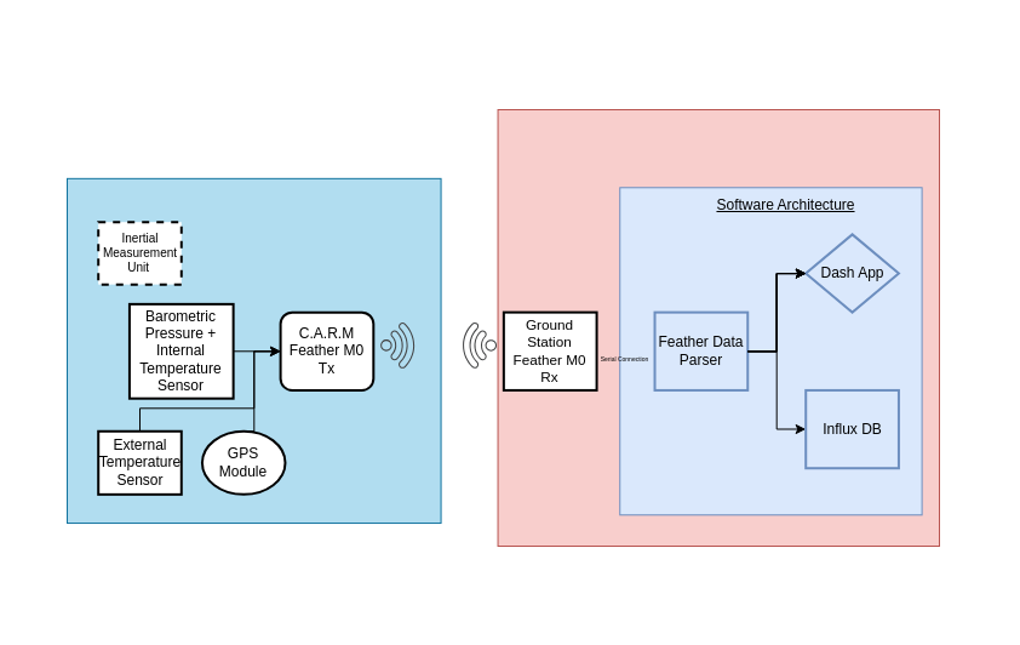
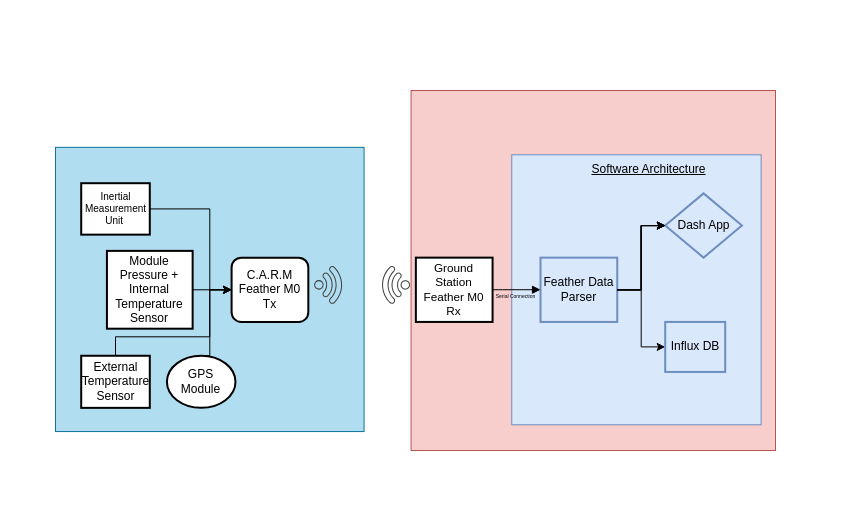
- <mxCell id="24" value="Inertial Measurement Unit " style="whiteSpace=wrap;strokeWidth=2;fontSize=10;dashed=1;" vertex="1" parent="1"><mxGeometry x="80.714" y="182.709" width="68.571" height="51.433" as="geometry" /></mxCell>
+ <mxCell id="24" value="Inertial Measurement Unit " style="whiteSpace=wrap;strokeWidth=2;fontSize=10;" vertex="1" parent="1"><mxGeometry x="80.714" y="182.709" width="68.571" height="51.433" as="geometry" /></mxCell>
+ <mxCell id="23" style="edgeStyle=orthogonalEdgeStyle;rounded=0;orthogonalLoop=1;jettySize=auto;html=1;exitX=1;exitY=0.5;exitDx=0;exitDy=0;entryX=0;entryY=0.5;entryDx=0;entryDy=0;" edge="1" parent="1" source="24" target="6"><mxGeometry relative="1" as="geometry"><Array as="points"><mxPoint x="209.286" y="208.421" /><mxPoint x="209.286" y="288.947" /></Array></mxGeometry></mxCell>
- <mxCell id="27" value="Barometric Pressure + Internal Temperature Sensor" style="whiteSpace=wrap;strokeWidth=2;" vertex="1" parent="1"><mxGeometry x="106.429" y="250.38" width="85.714" height="77.817" as="geometry" /></mxCell>
+ <mxCell id="27" value="Module Pressure + Internal Temperature Sensor" style="whiteSpace=wrap;strokeWidth=2;" vertex="1" parent="1"><mxGeometry x="106.429" y="250.38" width="85.714" height="77.817" as="geometry" /></mxCell>
+ <mxCell id="15" value="" style="curved=1;startArrow=none;endArrow=block;exitX=0.992;exitY=0.499;entryX=0.005;entryY=0.499;" parent="1" source="7" target="8" edge="1"><mxGeometry relative="1" as="geometry"><Array as="points" /></mxGeometry></mxCell>
- <mxCell id="19" value="Influx DB" style="whiteSpace=wrap;strokeWidth=2;fillColor=#dae8fc;strokeColor=#6c8ebf;" vertex="1" parent="1"><mxGeometry x="664.71" y="321.429" width="76.723" height="64.286" as="geometry" /></mxCell>
+ <mxCell id="19" value="Influx DB" style="whiteSpace=wrap;strokeWidth=2;fillColor=#dae8fc;strokeColor=#6c8ebf;" vertex="1" parent="1"><mxGeometry x="664.71" y="321.429" width="60" height="50" as="geometry" /></mxCell>
